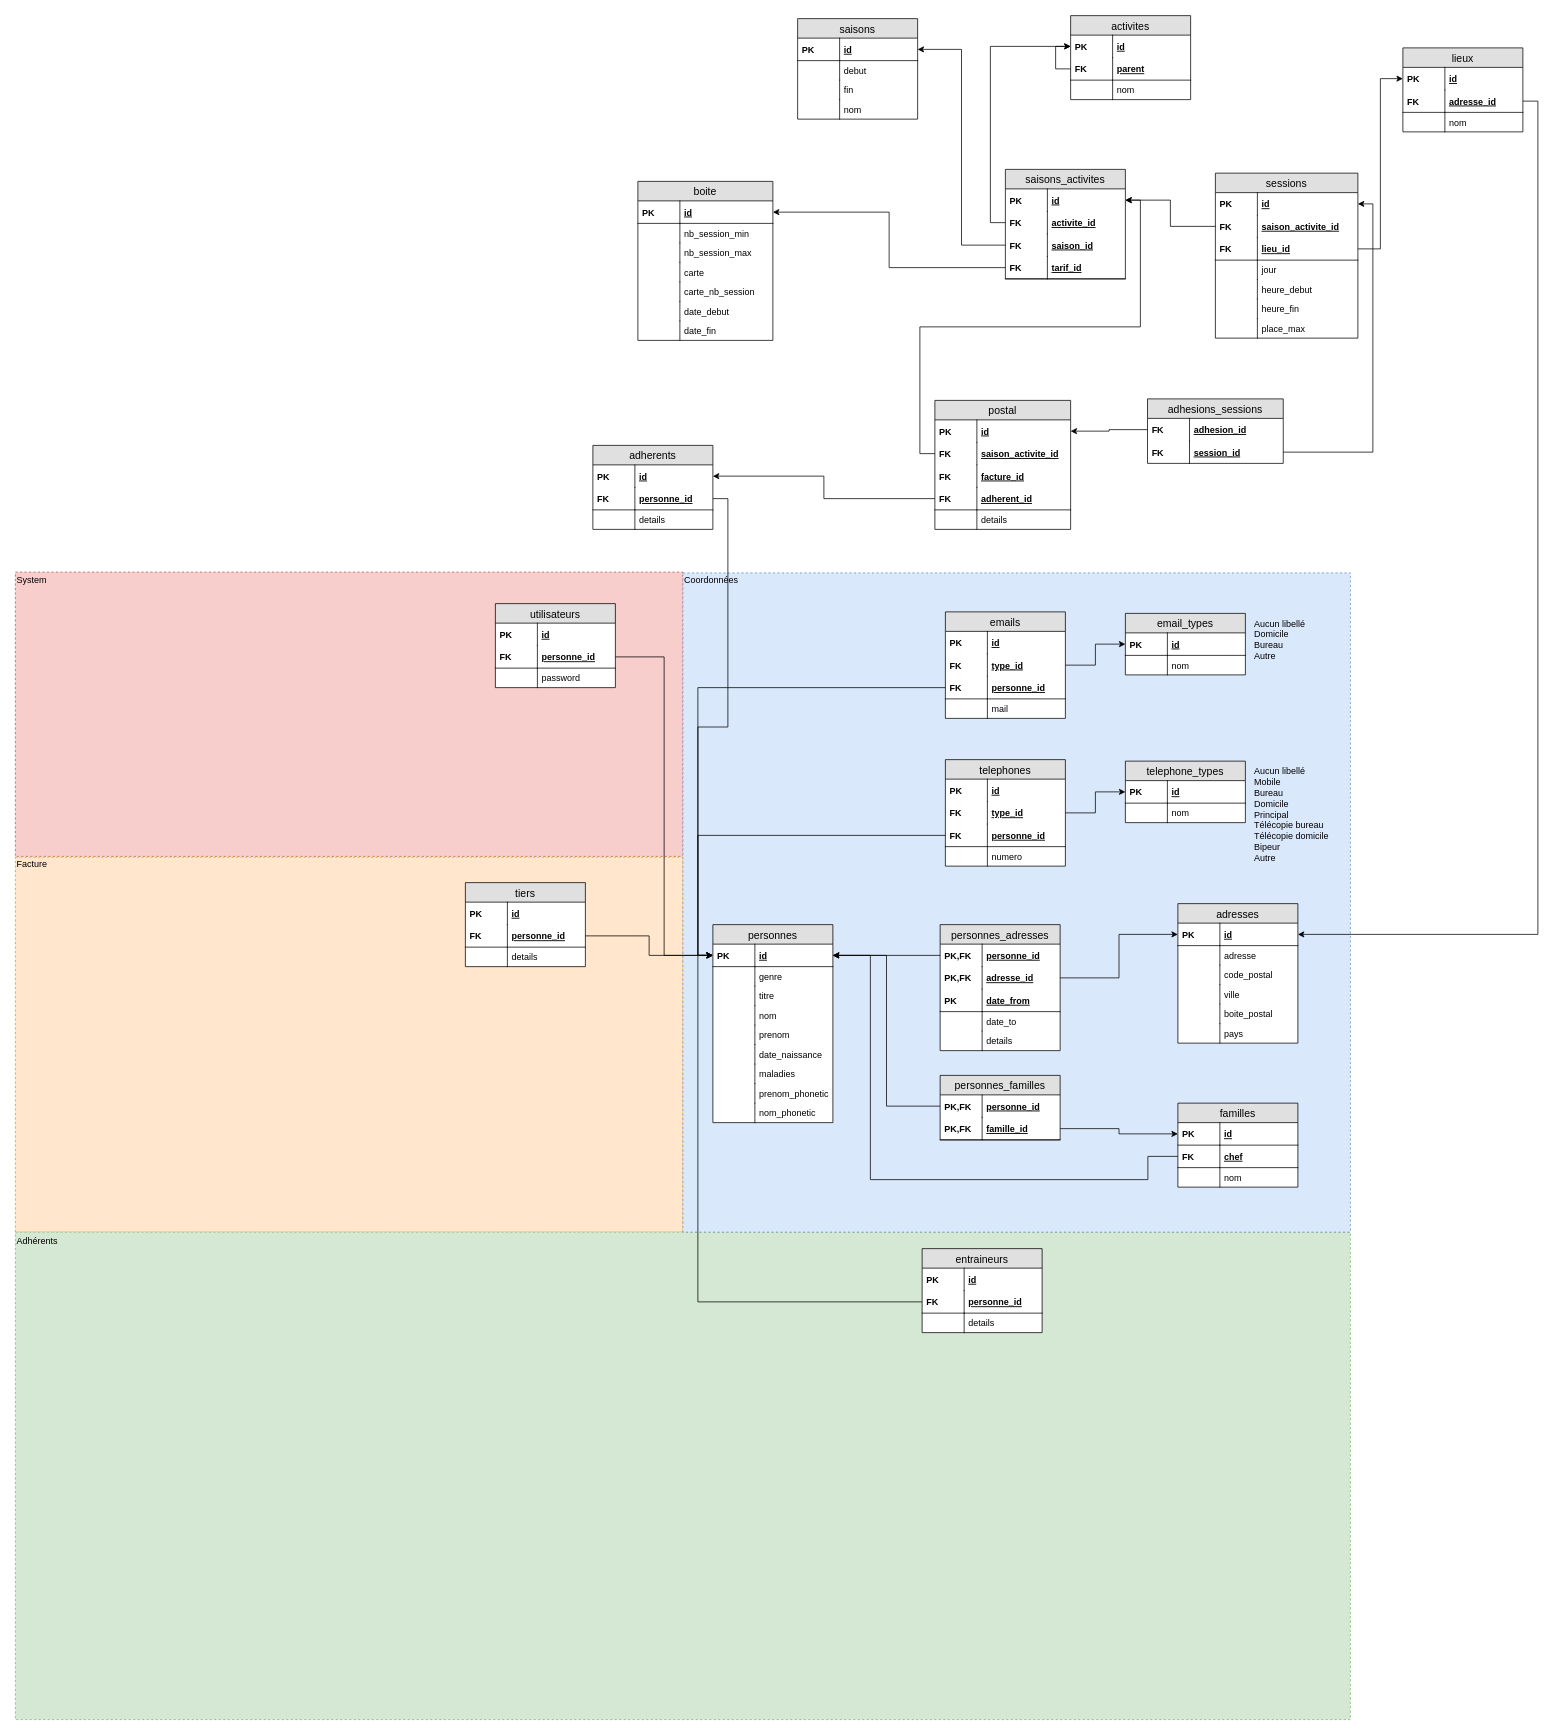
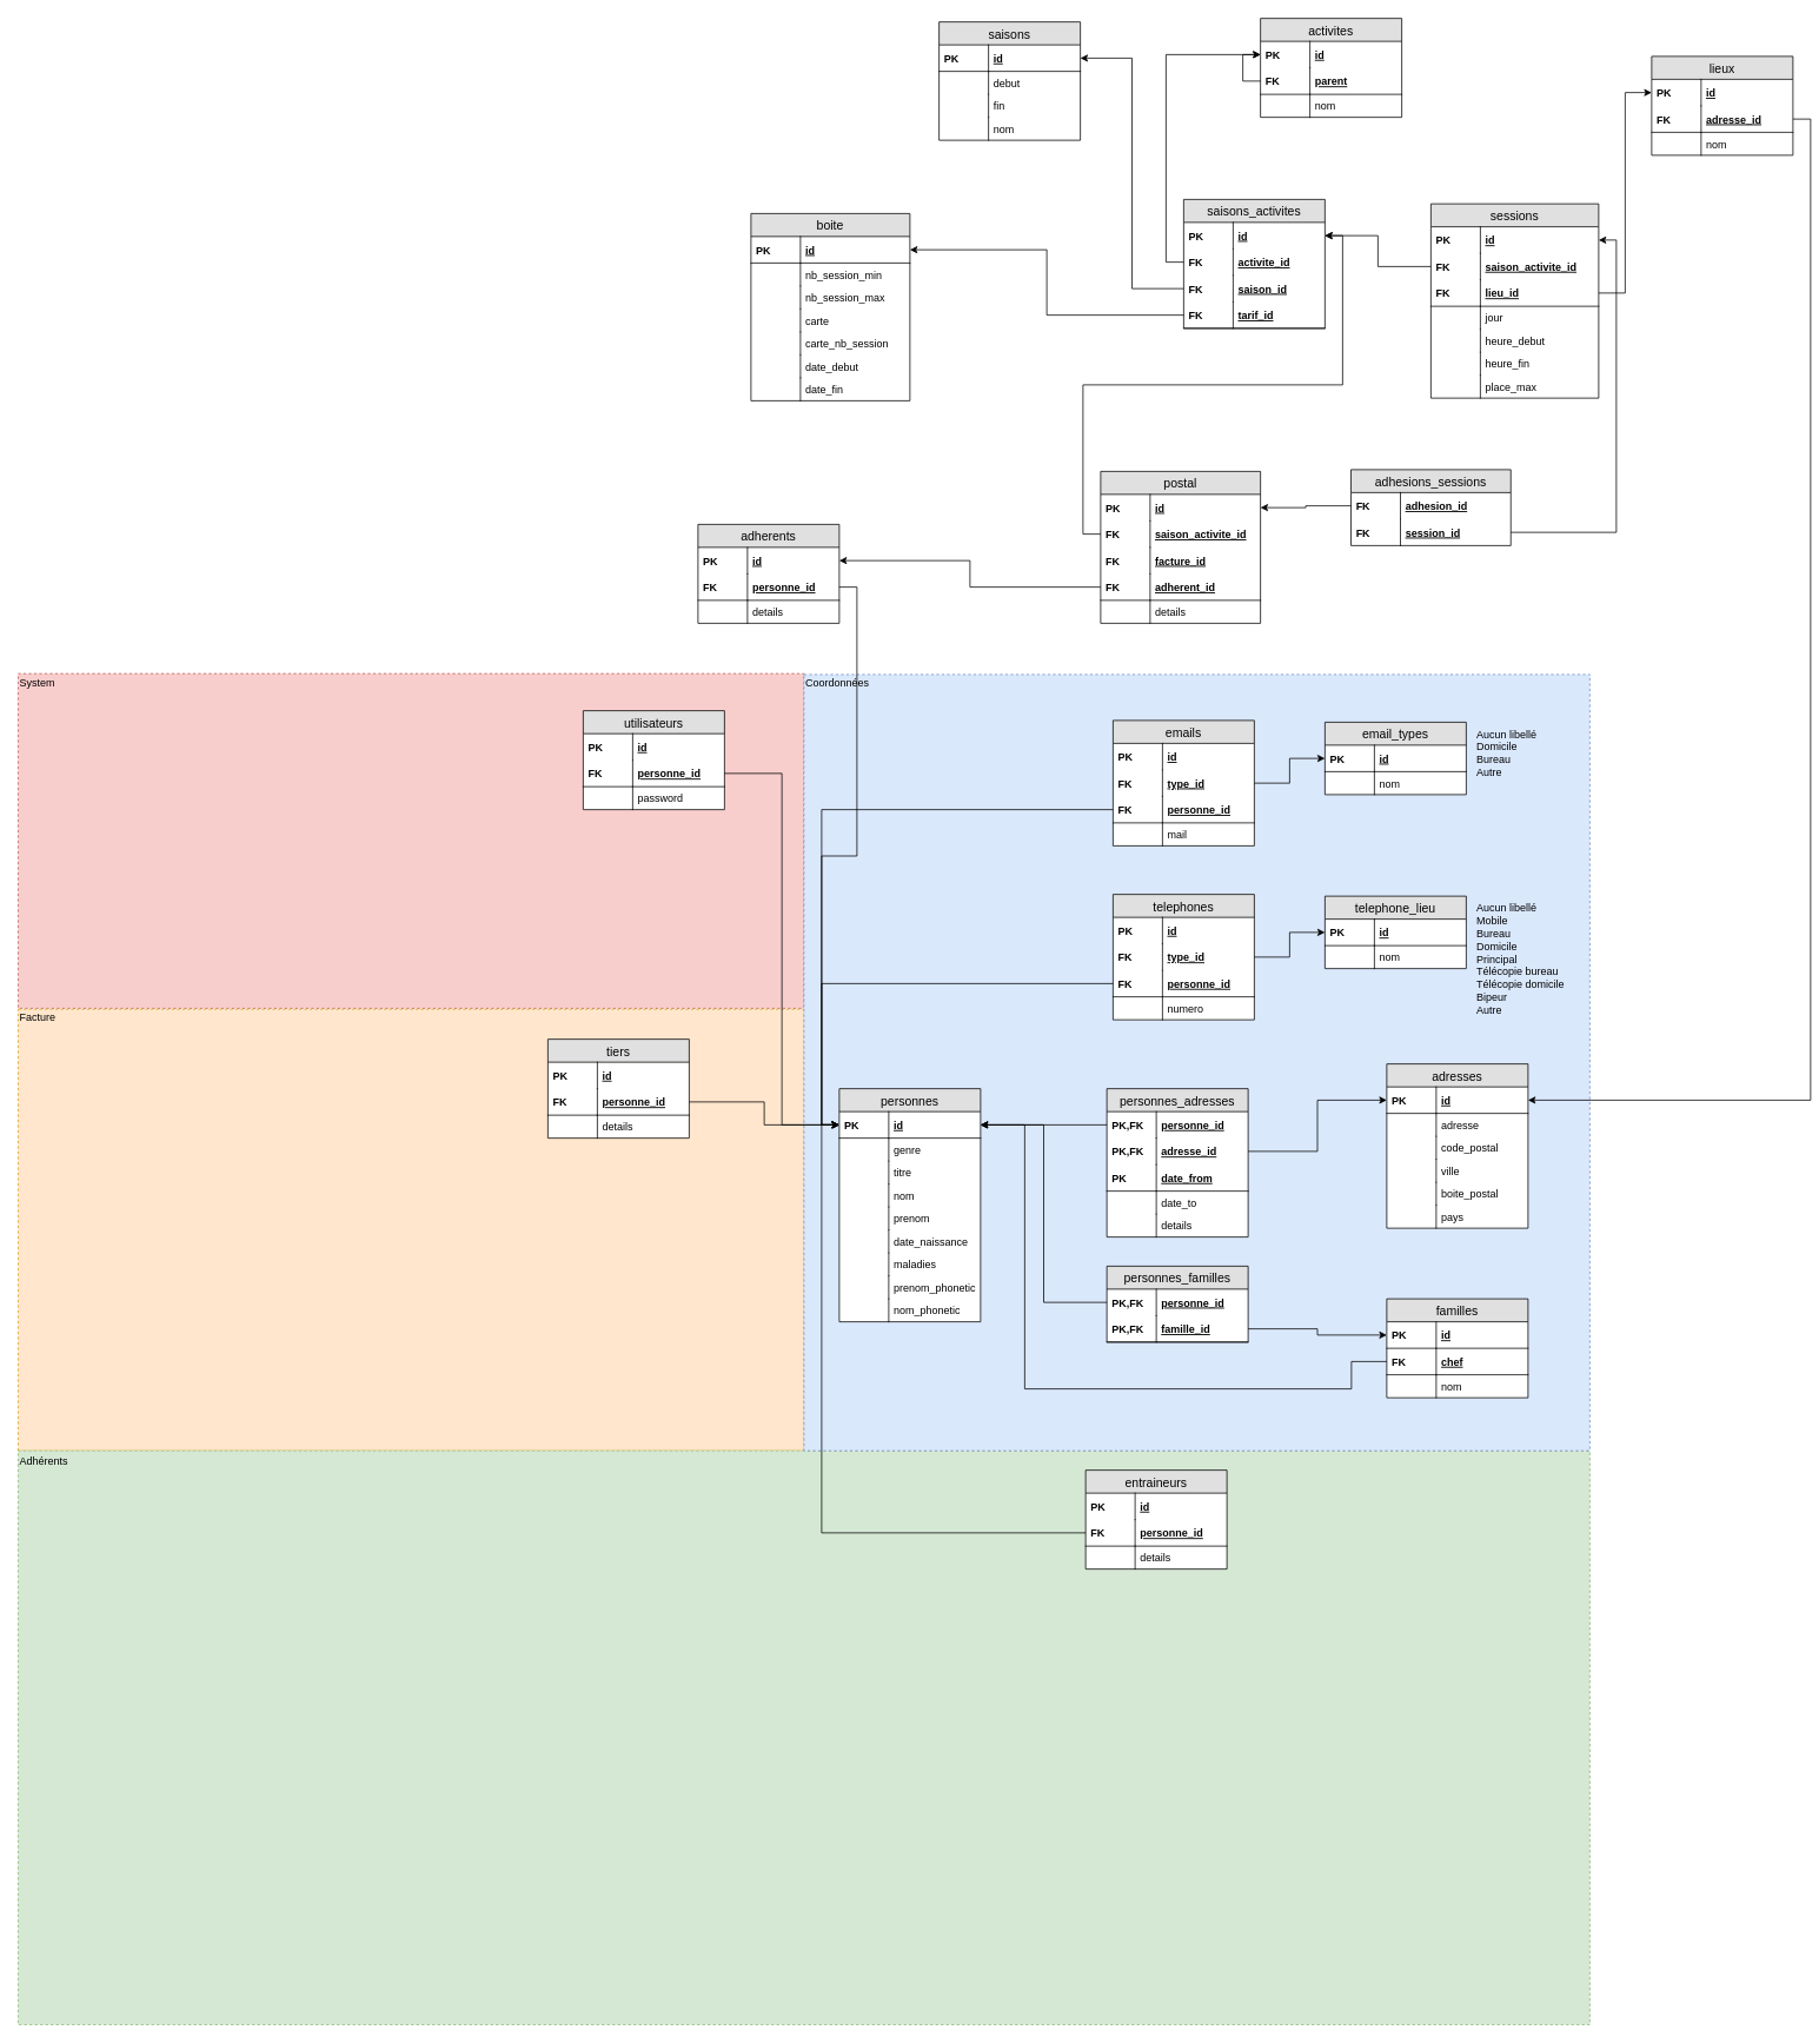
- <mxCell id="83" value="telephone_types" style="swimlane;fontStyle=0;childLayout=stackLayout;horizontal=1;startSize=26;fillColor=#e0e0e0;horizontalStack=0;resizeParent=1;resizeParentMax=0;resizeLast=0;collapsible=1;marginBottom=0;swimlaneFillColor=#ffffff;align=center;fontSize=14;" parent="1" vertex="1"><mxGeometry x="1500" y="1014" width="160" height="82" as="geometry" /></mxCell>
+ <mxCell id="83" value="telephone_lieu" style="swimlane;fontStyle=0;childLayout=stackLayout;horizontal=1;startSize=26;fillColor=#e0e0e0;horizontalStack=0;resizeParent=1;resizeParentMax=0;resizeLast=0;collapsible=1;marginBottom=0;swimlaneFillColor=#ffffff;align=center;fontSize=14;" parent="1" vertex="1"><mxGeometry x="1500" y="1014" width="160" height="82" as="geometry" /></mxCell>
